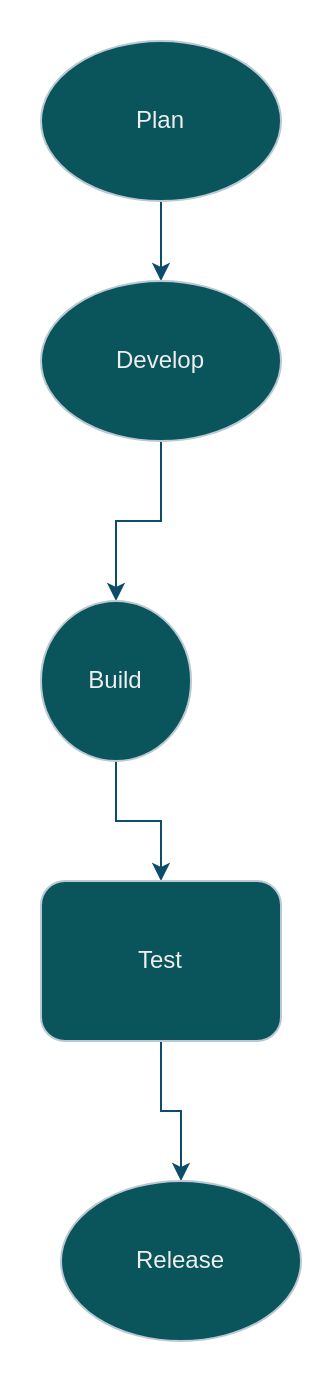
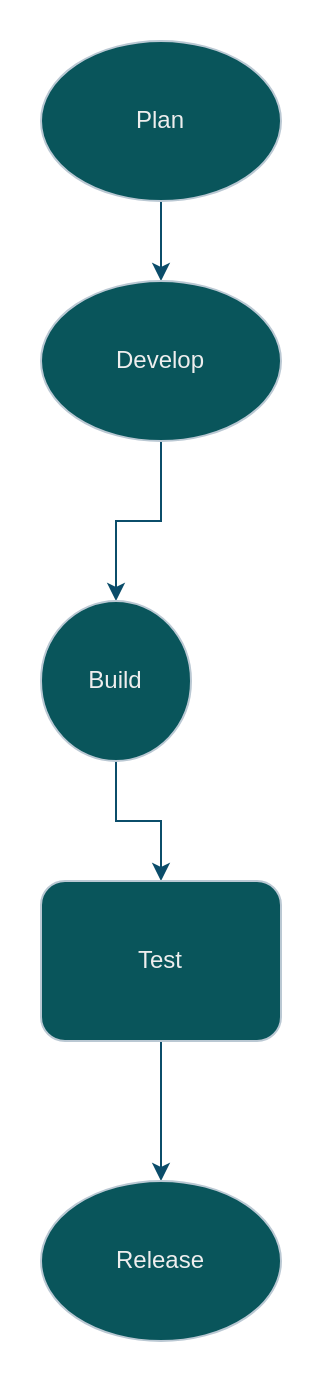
- <mxCell id="10" value="Release" style="ellipse;whiteSpace=wrap;html=1;labelBackgroundColor=none;fillColor=#09555B;strokeColor=#BAC8D3;fontColor=#EEEEEE;" vertex="1" parent="1"><mxGeometry x="30" y="590" width="120" height="80" as="geometry" /></mxCell>
+ <mxCell id="10" value="Release" style="ellipse;whiteSpace=wrap;html=1;labelBackgroundColor=none;fillColor=#09555B;strokeColor=#BAC8D3;fontColor=#EEEEEE;" vertex="1" parent="1"><mxGeometry x="20" y="590" width="120" height="80" as="geometry" /></mxCell>
